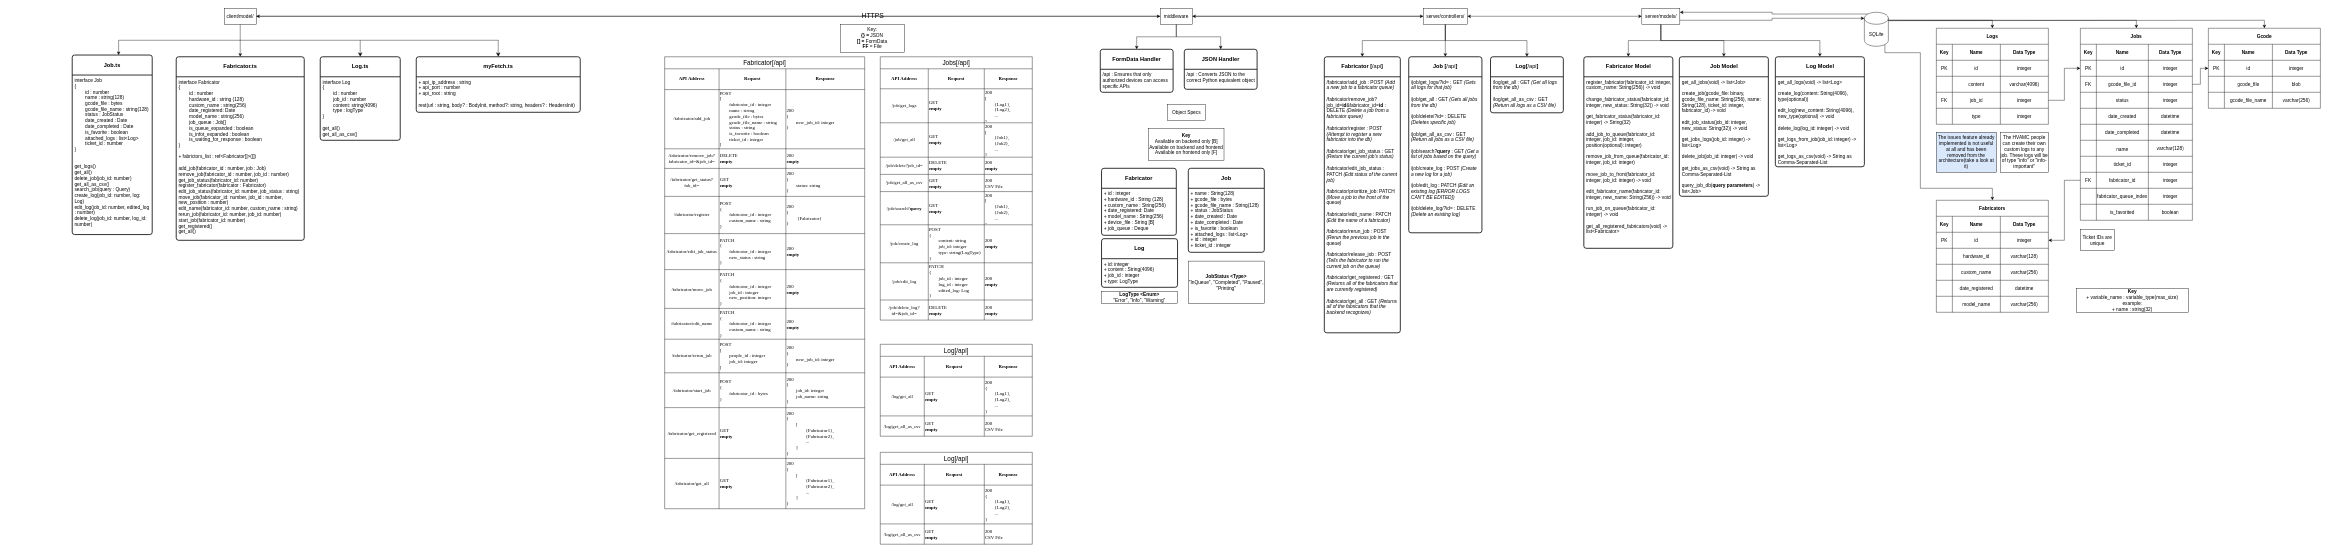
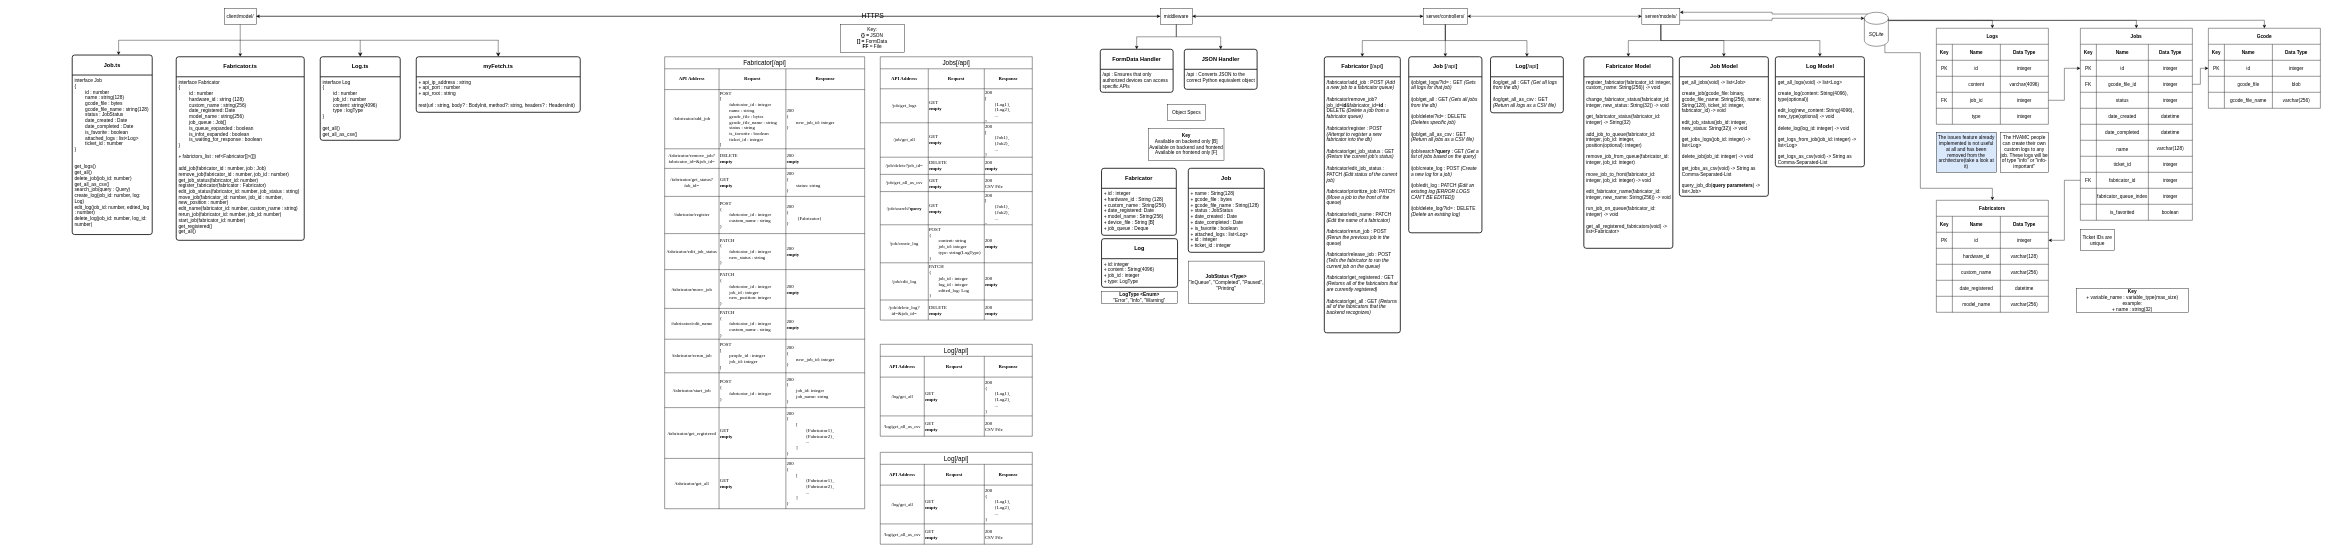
- <mxCell id="193" value="POST&lt;div&gt;{&lt;/div&gt;&lt;div&gt;&lt;span style=&quot;white-space: pre;&quot;&gt;&#09;&lt;/span&gt;fabricator_id :&amp;nbsp;bytes&lt;br&gt;&lt;/div&gt;&lt;div&gt;}&lt;/div&gt;" style="shape=partialRectangle;html=1;whiteSpace=wrap;connectable=0;strokeColor=inherit;overflow=hidden;fillColor=none;top=0;left=0;bottom=0;right=0;pointerEvents=1;fontSize=12;fontFamily=Times New Roman;align=left;fontColor=light-dark(#000000,#000000);labelBackgroundColor=none;labelBorderColor=none;" parent="191" vertex="1"><mxGeometry x="136" width="167" height="87" as="geometry"><mxRectangle width="167" height="87" as="alternateBounds" /></mxGeometry></mxCell>
+ <mxCell id="193" value="POST&lt;div&gt;{&lt;/div&gt;&lt;div&gt;&lt;span style=&quot;white-space: pre;&quot;&gt;&#09;&lt;/span&gt;fabricator_id :&amp;nbsp;integer&lt;br&gt;&lt;/div&gt;&lt;div&gt;}&lt;/div&gt;" style="shape=partialRectangle;html=1;whiteSpace=wrap;connectable=0;strokeColor=inherit;overflow=hidden;fillColor=none;top=0;left=0;bottom=0;right=0;pointerEvents=1;fontSize=12;fontFamily=Times New Roman;align=left;fontColor=light-dark(#000000,#000000);labelBackgroundColor=none;labelBorderColor=none;" parent="191" vertex="1"><mxGeometry x="136" width="167" height="87" as="geometry"><mxRectangle width="167" height="87" as="alternateBounds" /></mxGeometry></mxCell>
